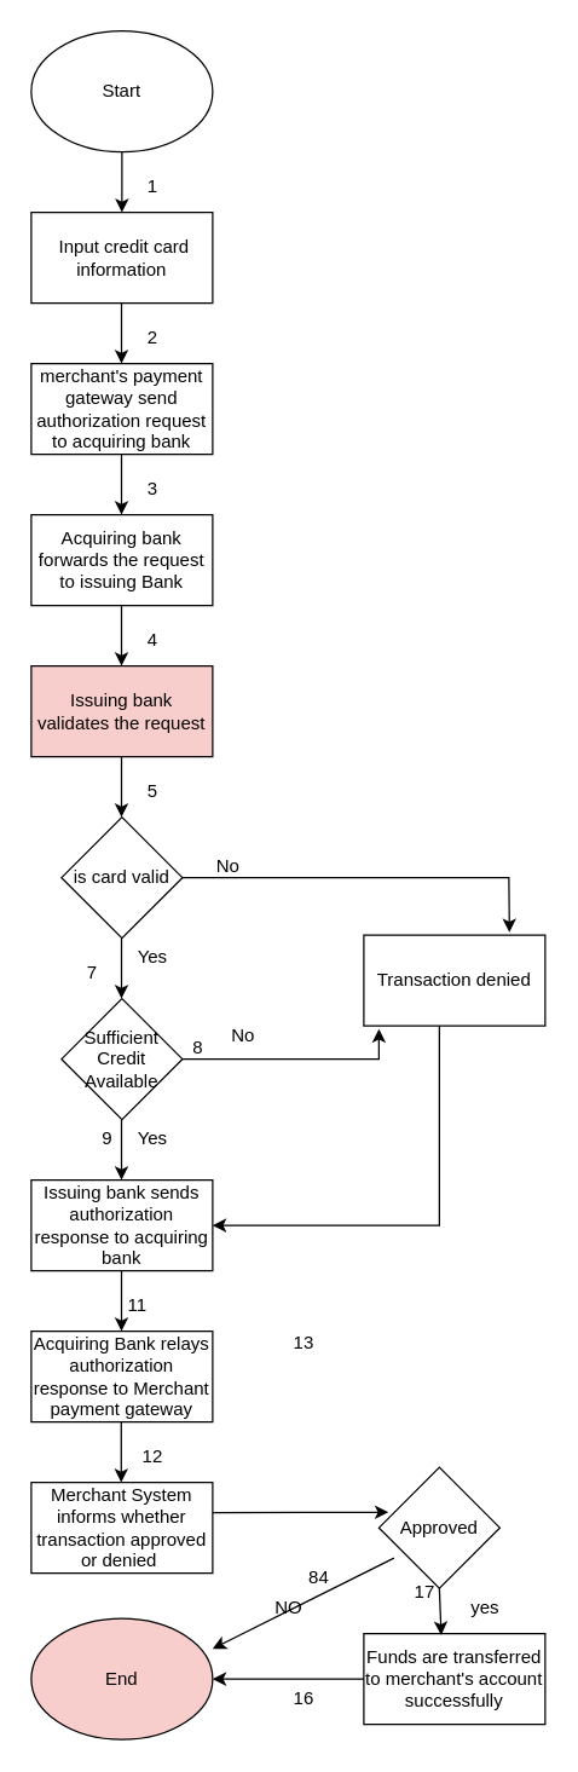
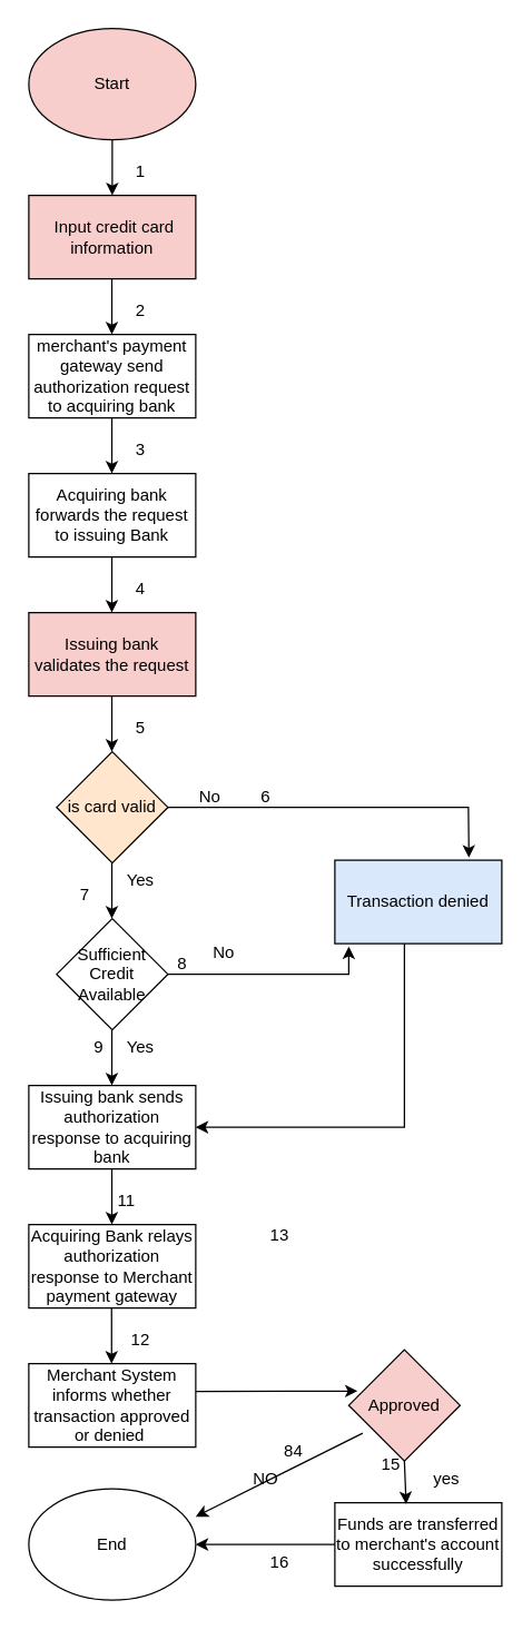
- <mxCell id="2" value="Start" style="ellipse;whiteSpace=wrap;html=1;" vertex="1" parent="1"><mxGeometry x="20" width="120" height="80" as="geometry" y="20" /></mxCell>
+ <mxCell id="2" value="Start" style="ellipse;whiteSpace=wrap;html=1;fillColor=#f8cecc;" vertex="1" parent="1"><mxGeometry x="20" width="120" height="80" as="geometry" y="20" /></mxCell>
- <mxCell id="4" value="&amp;nbsp;Input credit card information" style="rounded=0;whiteSpace=wrap;html=1;" vertex="1" parent="1"><mxGeometry x="20" y="140" width="120" height="60" as="geometry" /></mxCell>
+ <mxCell id="4" value="&amp;nbsp;Input credit card information" style="rounded=0;whiteSpace=wrap;html=1;fillColor=#f8cecc;" vertex="1" parent="1"><mxGeometry x="20" y="140" width="120" height="60" as="geometry" /></mxCell>
+ <mxCell id="43" value="6" style="text;html=1;align=center;verticalAlign=middle;resizable=0;points=[];autosize=1;strokeColor=none;fillColor=none;" vertex="1" parent="1"><mxGeometry x="175" y="558" width="30" height="30" as="geometry" /></mxCell>
- <mxCell id="15" value="is card valid" style="rhombus;whiteSpace=wrap;html=1;" vertex="1" parent="1"><mxGeometry x="40" y="540" width="80" height="80" as="geometry" /></mxCell>
+ <mxCell id="15" value="is card valid" style="rhombus;whiteSpace=wrap;html=1;fillColor=#ffe6cc;" vertex="1" parent="1"><mxGeometry x="40" y="540" width="80" height="80" as="geometry" /></mxCell>
- <mxCell id="26" value="Transaction denied&lt;br&gt;" style="rounded=0;whiteSpace=wrap;html=1;" vertex="1" parent="1"><mxGeometry x="240" y="618" width="120" height="60" as="geometry" /></mxCell>
+ <mxCell id="26" value="Transaction denied&lt;br&gt;" style="rounded=0;whiteSpace=wrap;html=1;fillColor=#dae8fc;" vertex="1" parent="1"><mxGeometry x="240" y="618" width="120" height="60" as="geometry" /></mxCell>
- <mxCell id="30" value="Approved" style="rhombus;whiteSpace=wrap;html=1;" vertex="1" parent="1"><mxGeometry x="250" y="970" width="80" height="80" as="geometry" /></mxCell>
+ <mxCell id="30" value="Approved" style="rhombus;whiteSpace=wrap;html=1;fillColor=#f8cecc;" vertex="1" parent="1"><mxGeometry x="250" y="970" width="80" height="80" as="geometry" /></mxCell>
- <mxCell id="51" value="17&lt;br&gt;" style="text;html=1;align=center;verticalAlign=middle;resizable=0;points=[];autosize=1;strokeColor=none;fillColor=none;" vertex="1" parent="1"><mxGeometry x="260" y="1038" width="40" height="30" as="geometry" /></mxCell>
+ <mxCell id="51" value="15&lt;br&gt;" style="text;html=1;align=center;verticalAlign=middle;resizable=0;points=[];autosize=1;strokeColor=none;fillColor=none;" vertex="1" parent="1"><mxGeometry x="260" y="1038" width="40" height="30" as="geometry" /></mxCell>
- <mxCell id="23" value="End" style="ellipse;whiteSpace=wrap;html=1;fillColor=#f8cecc;" vertex="1" parent="1"><mxGeometry x="20" y="1070" width="120" height="80" as="geometry" /></mxCell>
+ <mxCell id="23" value="End" style="ellipse;whiteSpace=wrap;html=1;" vertex="1" parent="1"><mxGeometry x="20" y="1070" width="120" height="80" as="geometry" /></mxCell>
